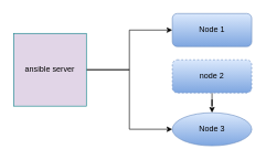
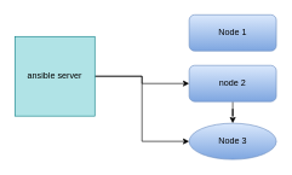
- <mxCell id="2" style="edgeStyle=orthogonalEdgeStyle;rounded=0;orthogonalLoop=1;jettySize=auto;html=1;entryX=0;entryY=0.5;entryDx=0;entryDy=0;" edge="1" parent="1" source="4" target="5"><mxGeometry relative="1" as="geometry" /></mxCell>
+ <mxCell id="2" style="edgeStyle=orthogonalEdgeStyle;rounded=0;orthogonalLoop=1;jettySize=auto;html=1;" edge="1" parent="1" source="4" target="7"><mxGeometry relative="1" as="geometry" /></mxCell>
- <mxCell id="4" value="ansible server" style="whiteSpace=wrap;html=1;aspect=fixed;fillColor=#e1d5e7;strokeColor=#0e8088;" vertex="1" parent="1"><mxGeometry x="20" y="50" width="110" height="110" as="geometry" /></mxCell>
+ <mxCell id="4" value="ansible server" style="whiteSpace=wrap;html=1;aspect=fixed;fillColor=#b0e3e6;strokeColor=#0e8088;" vertex="1" parent="1"><mxGeometry x="20" y="50" width="110" height="110" as="geometry" /></mxCell>
- <mxCell id="7" value="node 2" style="rounded=1;whiteSpace=wrap;html=1;fillColor=#dae8fc;gradientColor=#7ea6e0;strokeColor=#6c8ebf;dashed=1;" vertex="1" parent="1"><mxGeometry x="260" y="90" width="120" height="50" as="geometry" /></mxCell>
+ <mxCell id="7" value="node 2" style="rounded=1;whiteSpace=wrap;html=1;fillColor=#dae8fc;gradientColor=#7ea6e0;strokeColor=#6c8ebf;" vertex="1" parent="1"><mxGeometry x="260" y="90" width="120" height="50" as="geometry" /></mxCell>
